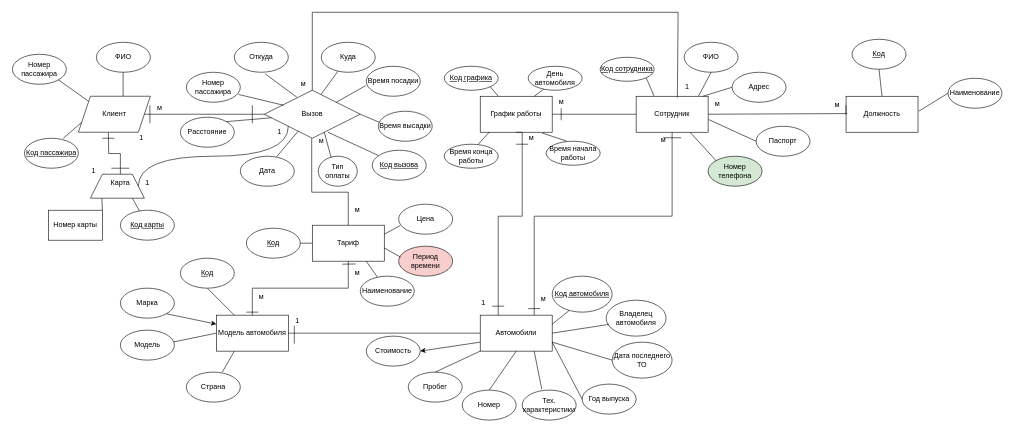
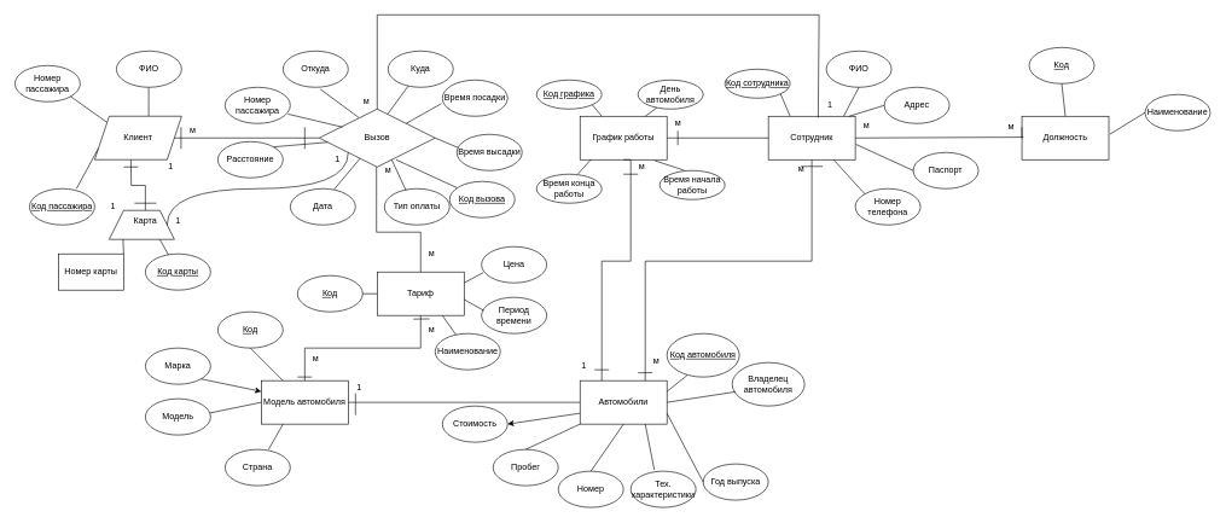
- <mxCell id="42" value="&lt;u&gt;Код пассажира&lt;/u&gt;" style="ellipse;whiteSpace=wrap;html=1;" parent="1" vertex="1"><mxGeometry x="40" y="230" width="90" height="50" as="geometry" /></mxCell>
+ <mxCell id="42" value="&lt;u&gt;Код пассажира&lt;/u&gt;" style="ellipse;whiteSpace=wrap;html=1;" parent="1" vertex="1"><mxGeometry x="40" y="260" width="90" height="50" as="geometry" /></mxCell>
- <mxCell id="113" value="Тип оплаты" style="ellipse;whiteSpace=wrap;html=1;" vertex="1" parent="1"><mxGeometry x="530" y="260" width="65" height="50" as="geometry" /></mxCell>
+ <mxCell id="113" value="Тип оплаты" style="ellipse;whiteSpace=wrap;html=1;" vertex="1" parent="1"><mxGeometry x="530" y="260" width="90" height="50" as="geometry" /></mxCell>
- <mxCell id="6" value="Номер телефона" style="ellipse;whiteSpace=wrap;html=1;fillColor=#d5e8d4;" parent="1" vertex="1"><mxGeometry x="1180" y="260" width="90" height="50" as="geometry" /></mxCell>
+ <mxCell id="6" value="Номер телефона" style="ellipse;whiteSpace=wrap;html=1;" parent="1" vertex="1"><mxGeometry x="1180" y="260" width="90" height="50" as="geometry" /></mxCell>
- <mxCell id="99" value="Период времени" style="ellipse;whiteSpace=wrap;html=1;fillColor=#f8cecc;" vertex="1" parent="1"><mxGeometry x="664" y="410" width="90" height="50" as="geometry" /></mxCell>
+ <mxCell id="99" value="Период времени" style="ellipse;whiteSpace=wrap;html=1;" vertex="1" parent="1"><mxGeometry x="664" y="410" width="90" height="50" as="geometry" /></mxCell>
- <mxCell id="39" value="" style="endArrow=none;html=1;rounded=0;entryX=0;entryY=0.5;entryDx=0;entryDy=0;exitX=1;exitY=0.75;exitDx=0;exitDy=0;" parent="1" source="2" target="16" edge="1"><mxGeometry width="50" height="50" relative="1" as="geometry"><mxPoint x="810" y="480" as="sourcePoint" /><mxPoint x="860" y="430" as="targetPoint" /></mxGeometry></mxCell>
- <mxCell id="16" value="Дата последнего ТО" style="ellipse;whiteSpace=wrap;html=1;" parent="1" vertex="1"><mxGeometry x="1020" y="570" width="100" height="60" as="geometry" /></mxCell>
